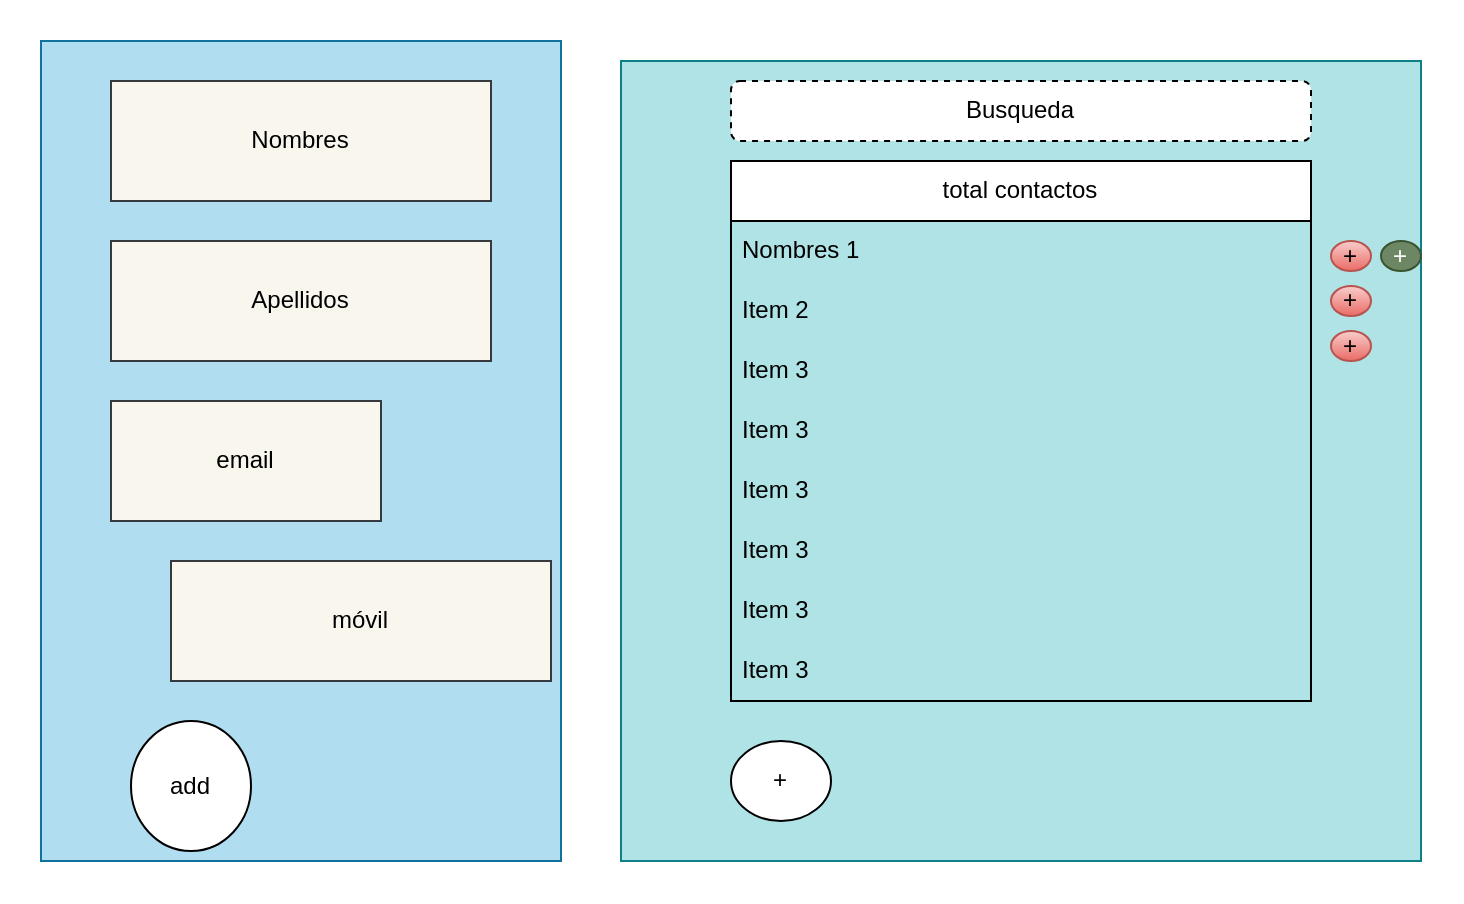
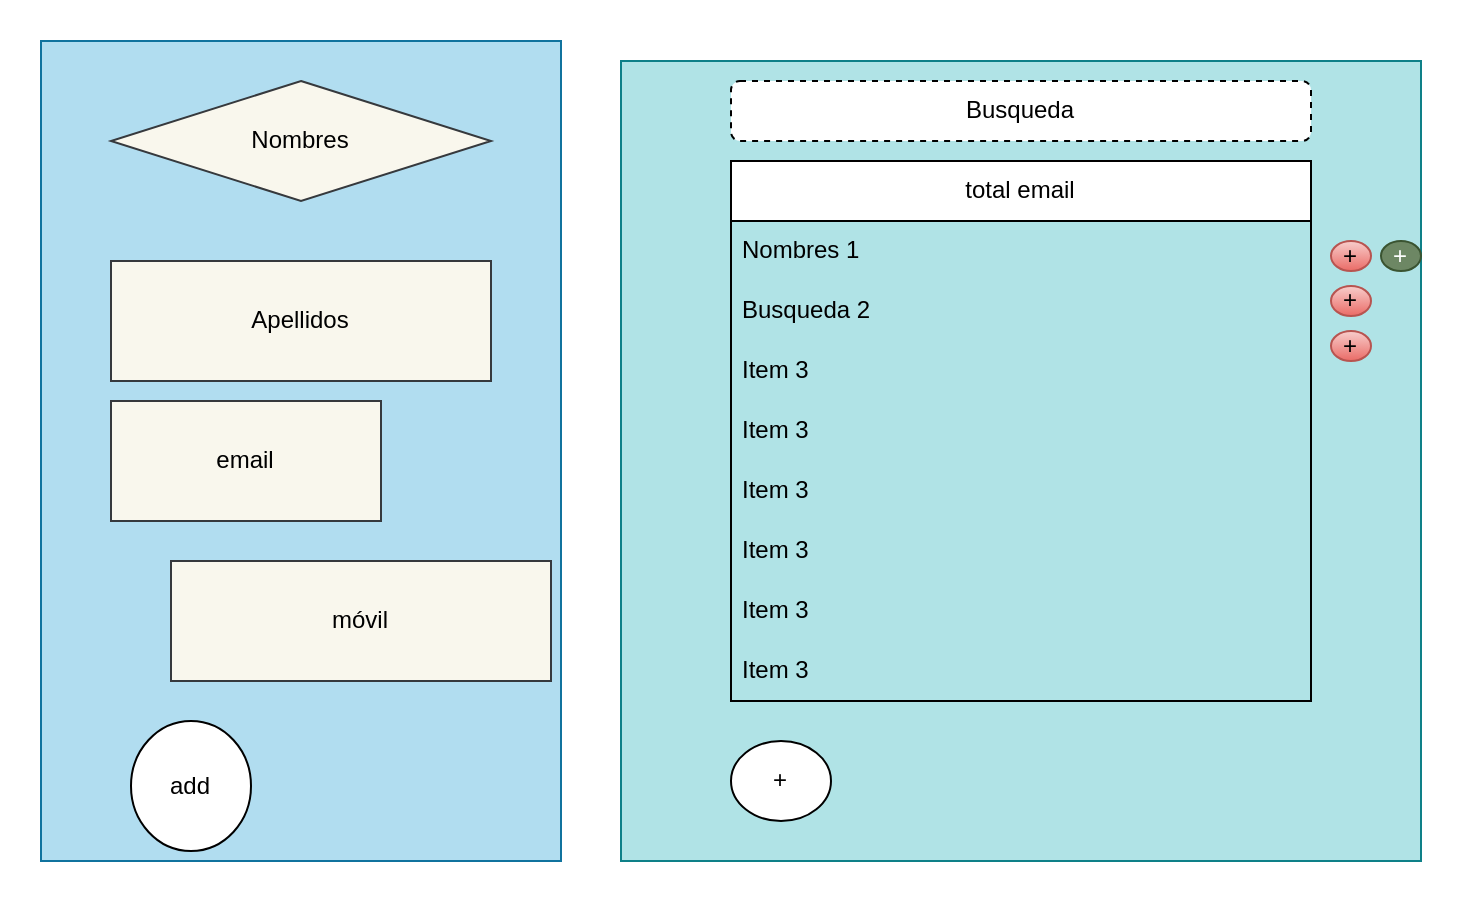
- <mxCell id="3" value="Nombres" style="rounded=0;whiteSpace=wrap;html=1;fillColor=#f9f7ed;strokeColor=#36393d;" vertex="1" parent="1"><mxGeometry x="55" y="40" width="190" height="60" as="geometry" /></mxCell>
+ <mxCell id="3" value="Nombres" style="rhombus;whiteSpace=wrap;html=1;fillColor=#f9f7ed;strokeColor=#36393d;" vertex="1" parent="1"><mxGeometry x="55" y="40" width="190" height="60" as="geometry" /></mxCell>
- <mxCell id="10" value="total contactos" style="swimlane;fontStyle=0;childLayout=stackLayout;horizontal=1;startSize=30;horizontalStack=0;resizeParent=1;resizeParentMax=0;resizeLast=0;collapsible=1;marginBottom=0;whiteSpace=wrap;html=1;" vertex="1" parent="1"><mxGeometry x="365" y="80" width="290" height="270" as="geometry" /></mxCell>
+ <mxCell id="10" value="total email" style="swimlane;fontStyle=0;childLayout=stackLayout;horizontal=1;startSize=30;horizontalStack=0;resizeParent=1;resizeParentMax=0;resizeLast=0;collapsible=1;marginBottom=0;whiteSpace=wrap;html=1;" vertex="1" parent="1"><mxGeometry x="365" y="80" width="290" height="270" as="geometry" /></mxCell>
- <mxCell id="4" value="Apellidos" style="rounded=0;whiteSpace=wrap;html=1;fillColor=#f9f7ed;strokeColor=#36393d;" vertex="1" parent="1"><mxGeometry x="55" y="120" width="190" height="60" as="geometry" /></mxCell>
+ <mxCell id="4" value="Apellidos" style="rounded=0;whiteSpace=wrap;html=1;fillColor=#f9f7ed;strokeColor=#36393d;" vertex="1" parent="1"><mxGeometry x="55" y="130" width="190" height="60" as="geometry" /></mxCell>
- <mxCell id="12" value="Item 2" style="text;strokeColor=none;fillColor=none;align=left;verticalAlign=middle;spacingLeft=4;spacingRight=4;overflow=hidden;points=[[0,0.5],[1,0.5]];portConstraint=eastwest;rotatable=0;whiteSpace=wrap;html=1;" vertex="1" parent="10"><mxGeometry y="60" width="290" height="30" as="geometry" /></mxCell>
+ <mxCell id="12" value="Busqueda 2" style="text;strokeColor=none;fillColor=none;align=left;verticalAlign=middle;spacingLeft=4;spacingRight=4;overflow=hidden;points=[[0,0.5],[1,0.5]];portConstraint=eastwest;rotatable=0;whiteSpace=wrap;html=1;" vertex="1" parent="10"><mxGeometry y="60" width="290" height="30" as="geometry" /></mxCell>
